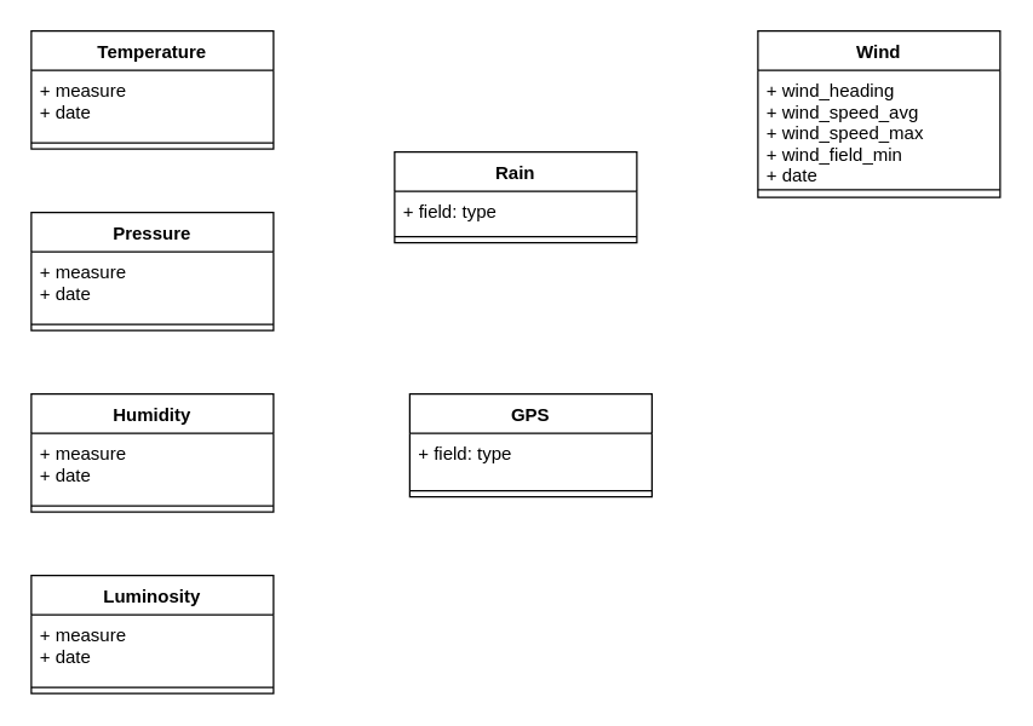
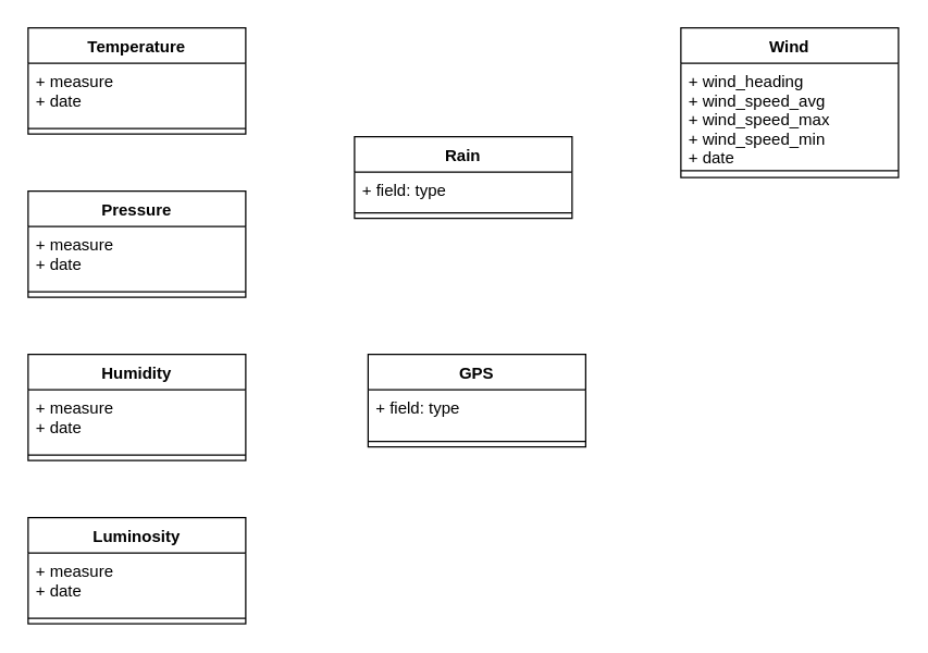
- <mxCell id="15" value="+ wind_heading&#10;+ wind_speed_avg&#10;+ wind_speed_max&#10;+ wind_field_min&#10;+ date&#10;" style="text;strokeColor=none;fillColor=none;align=left;verticalAlign=top;spacingLeft=4;spacingRight=4;overflow=hidden;rotatable=0;points=[[0,0.5],[1,0.5]];portConstraint=eastwest;" vertex="1" parent="14"><mxGeometry y="26" width="160" height="74" as="geometry" /></mxCell>
+ <mxCell id="15" value="+ wind_heading&#10;+ wind_speed_avg&#10;+ wind_speed_max&#10;+ wind_speed_min&#10;+ date&#10;" style="text;strokeColor=none;fillColor=none;align=left;verticalAlign=top;spacingLeft=4;spacingRight=4;overflow=hidden;rotatable=0;points=[[0,0.5],[1,0.5]];portConstraint=eastwest;" vertex="1" parent="14"><mxGeometry y="26" width="160" height="74" as="geometry" /></mxCell>
